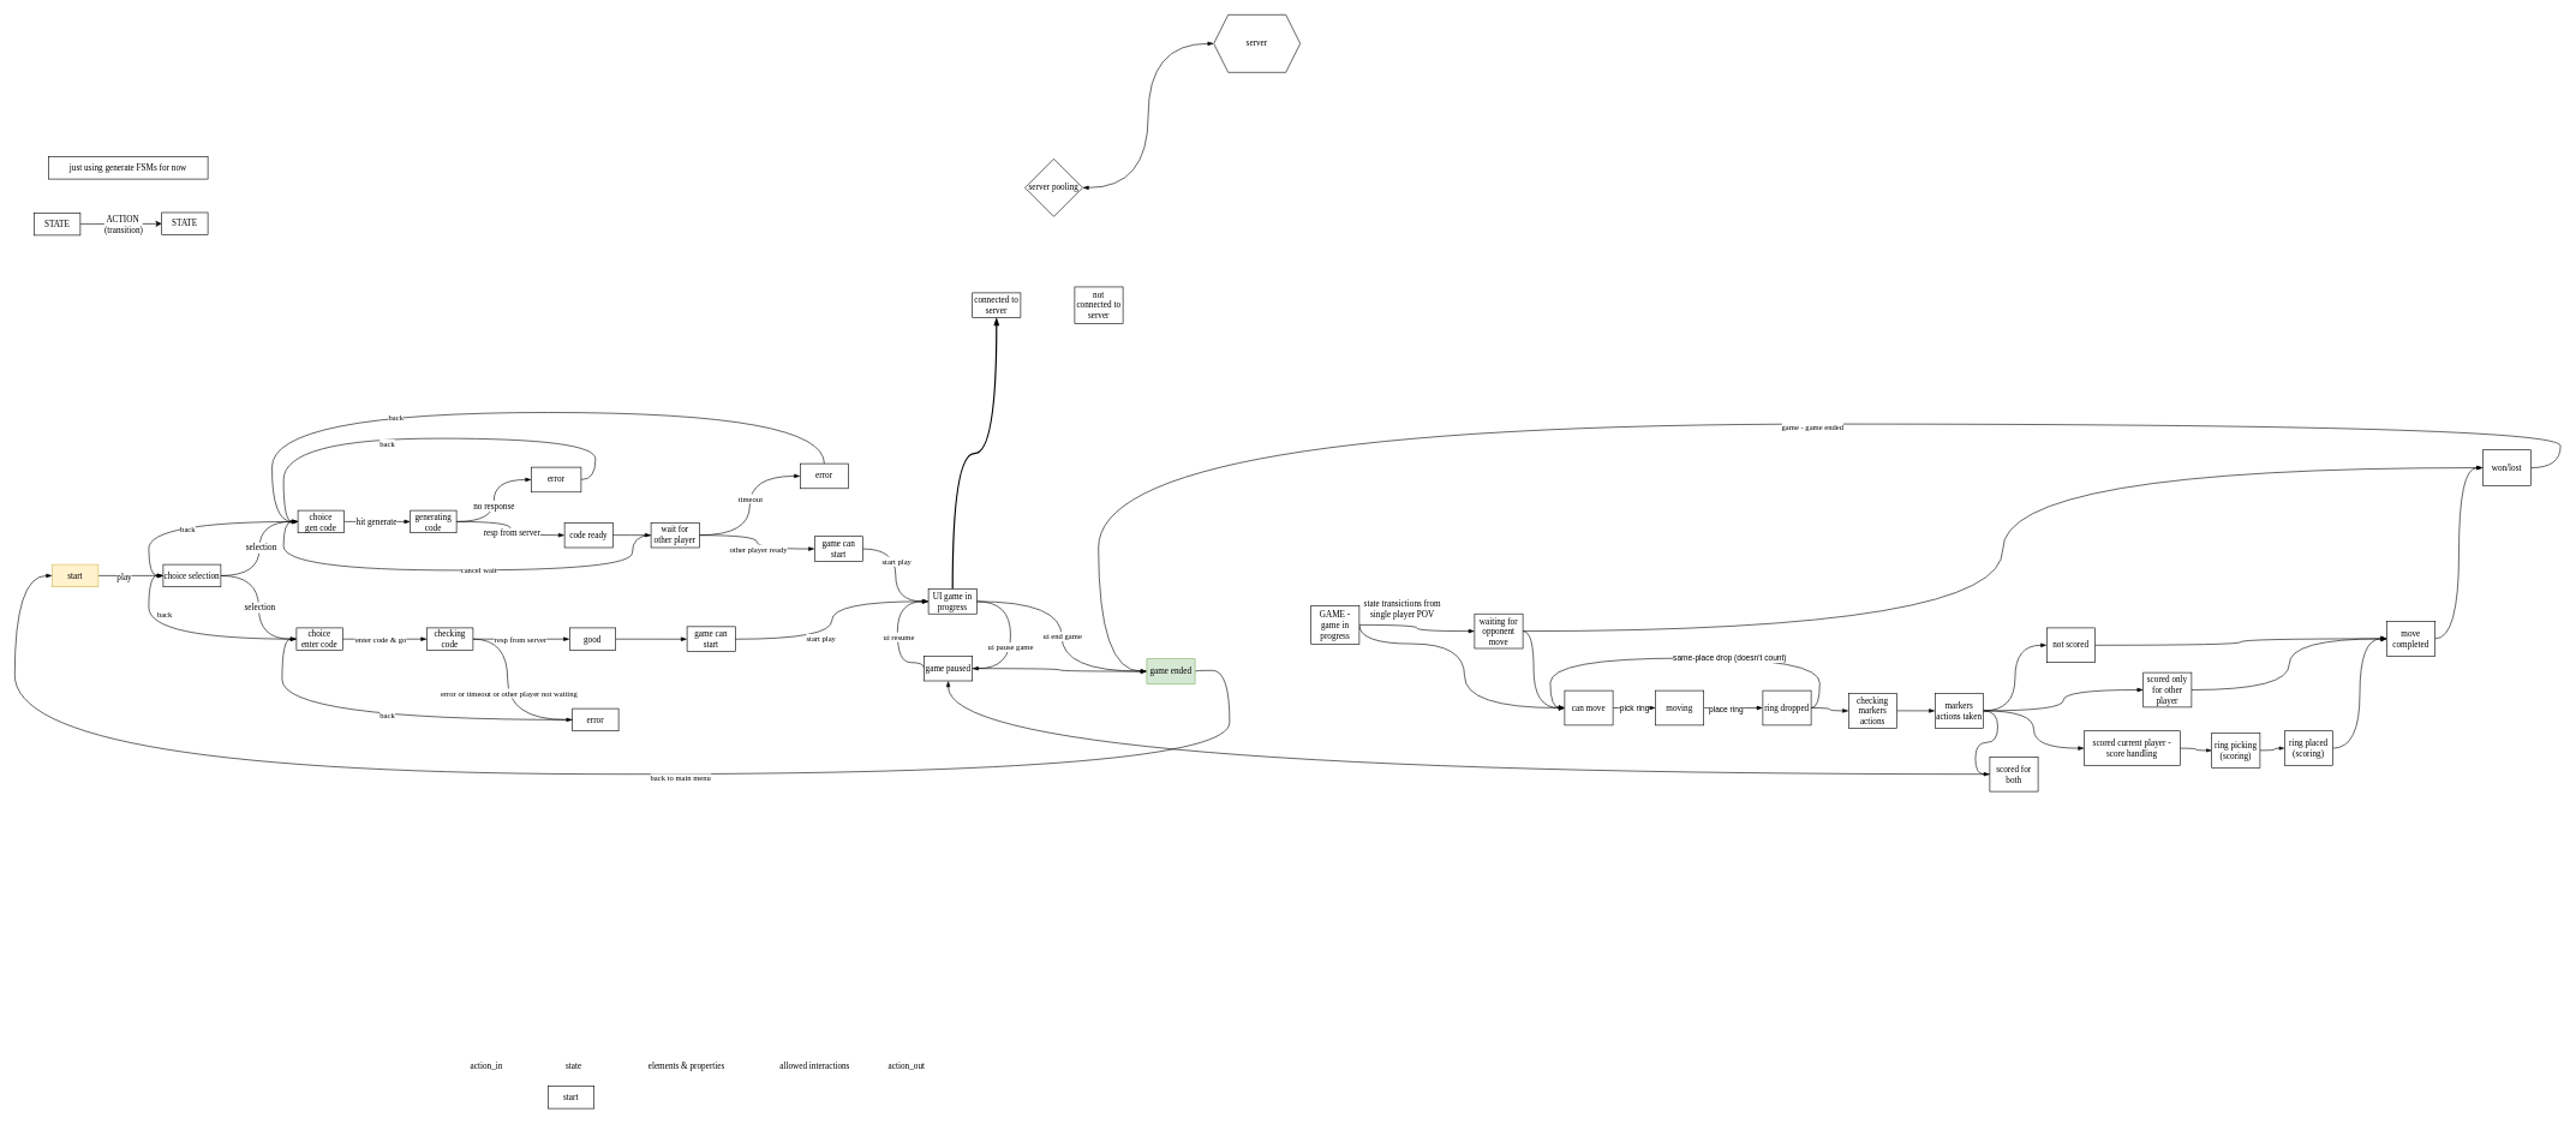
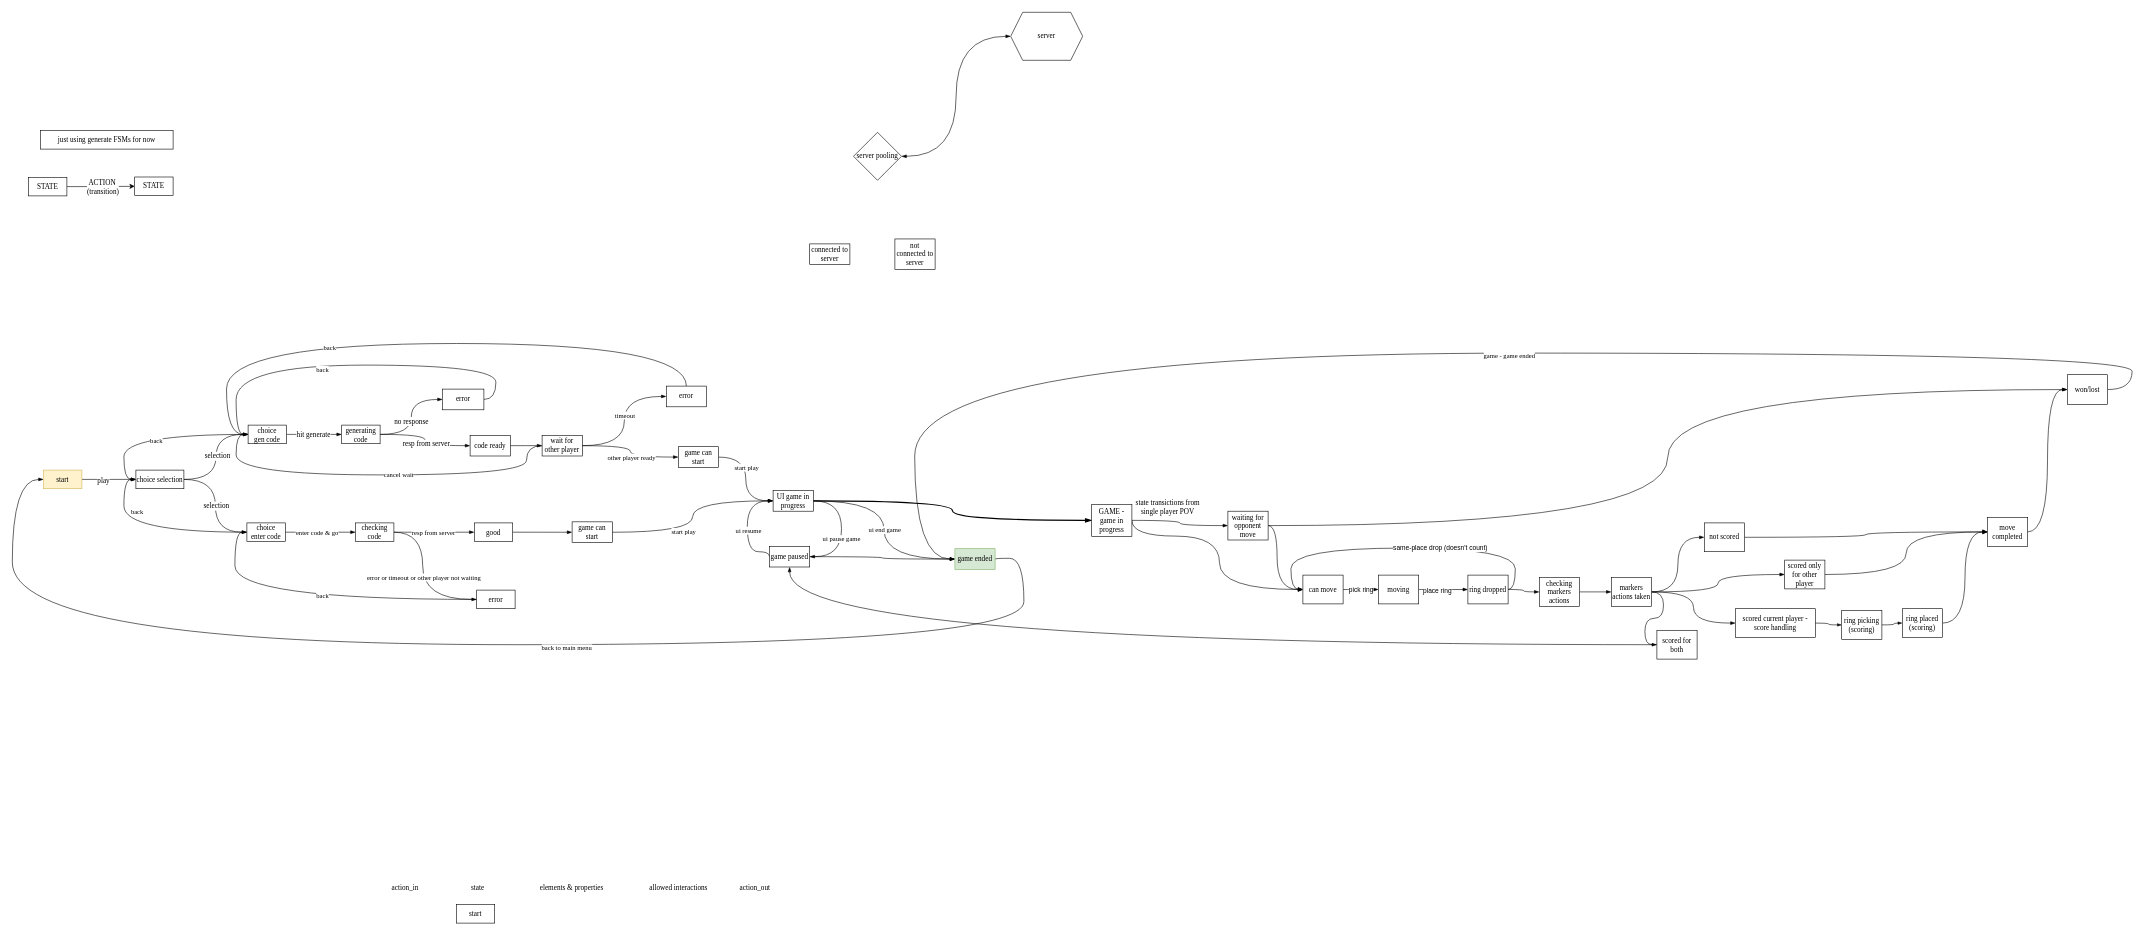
- <mxCell id="68" style="edgeStyle=orthogonalEdgeStyle;curved=1;rounded=0;orthogonalLoop=1;jettySize=auto;html=1;fontFamily=Source Sans Pro;fontSource=https%3A%2F%2Ffonts.googleapis.com%2Fcss%3Ffamily%3DSource%2BSans%2BPro;strokeColor=#000000;strokeWidth=2;endArrow=blockThin;endFill=1;" parent="1" source="71" target="106" edge="1"><mxGeometry relative="1" as="geometry" /></mxCell>
+ <mxCell id="68" style="edgeStyle=orthogonalEdgeStyle;curved=1;rounded=0;orthogonalLoop=1;jettySize=auto;html=1;fontFamily=Source Sans Pro;fontSource=https%3A%2F%2Ffonts.googleapis.com%2Fcss%3Ffamily%3DSource%2BSans%2BPro;strokeColor=#000000;entryX=0;entryY=0.5;entryDx=0;entryDy=0;strokeWidth=2;endArrow=blockThin;endFill=1;" parent="1" source="71" target="77" edge="1"><mxGeometry relative="1" as="geometry" /></mxCell>
